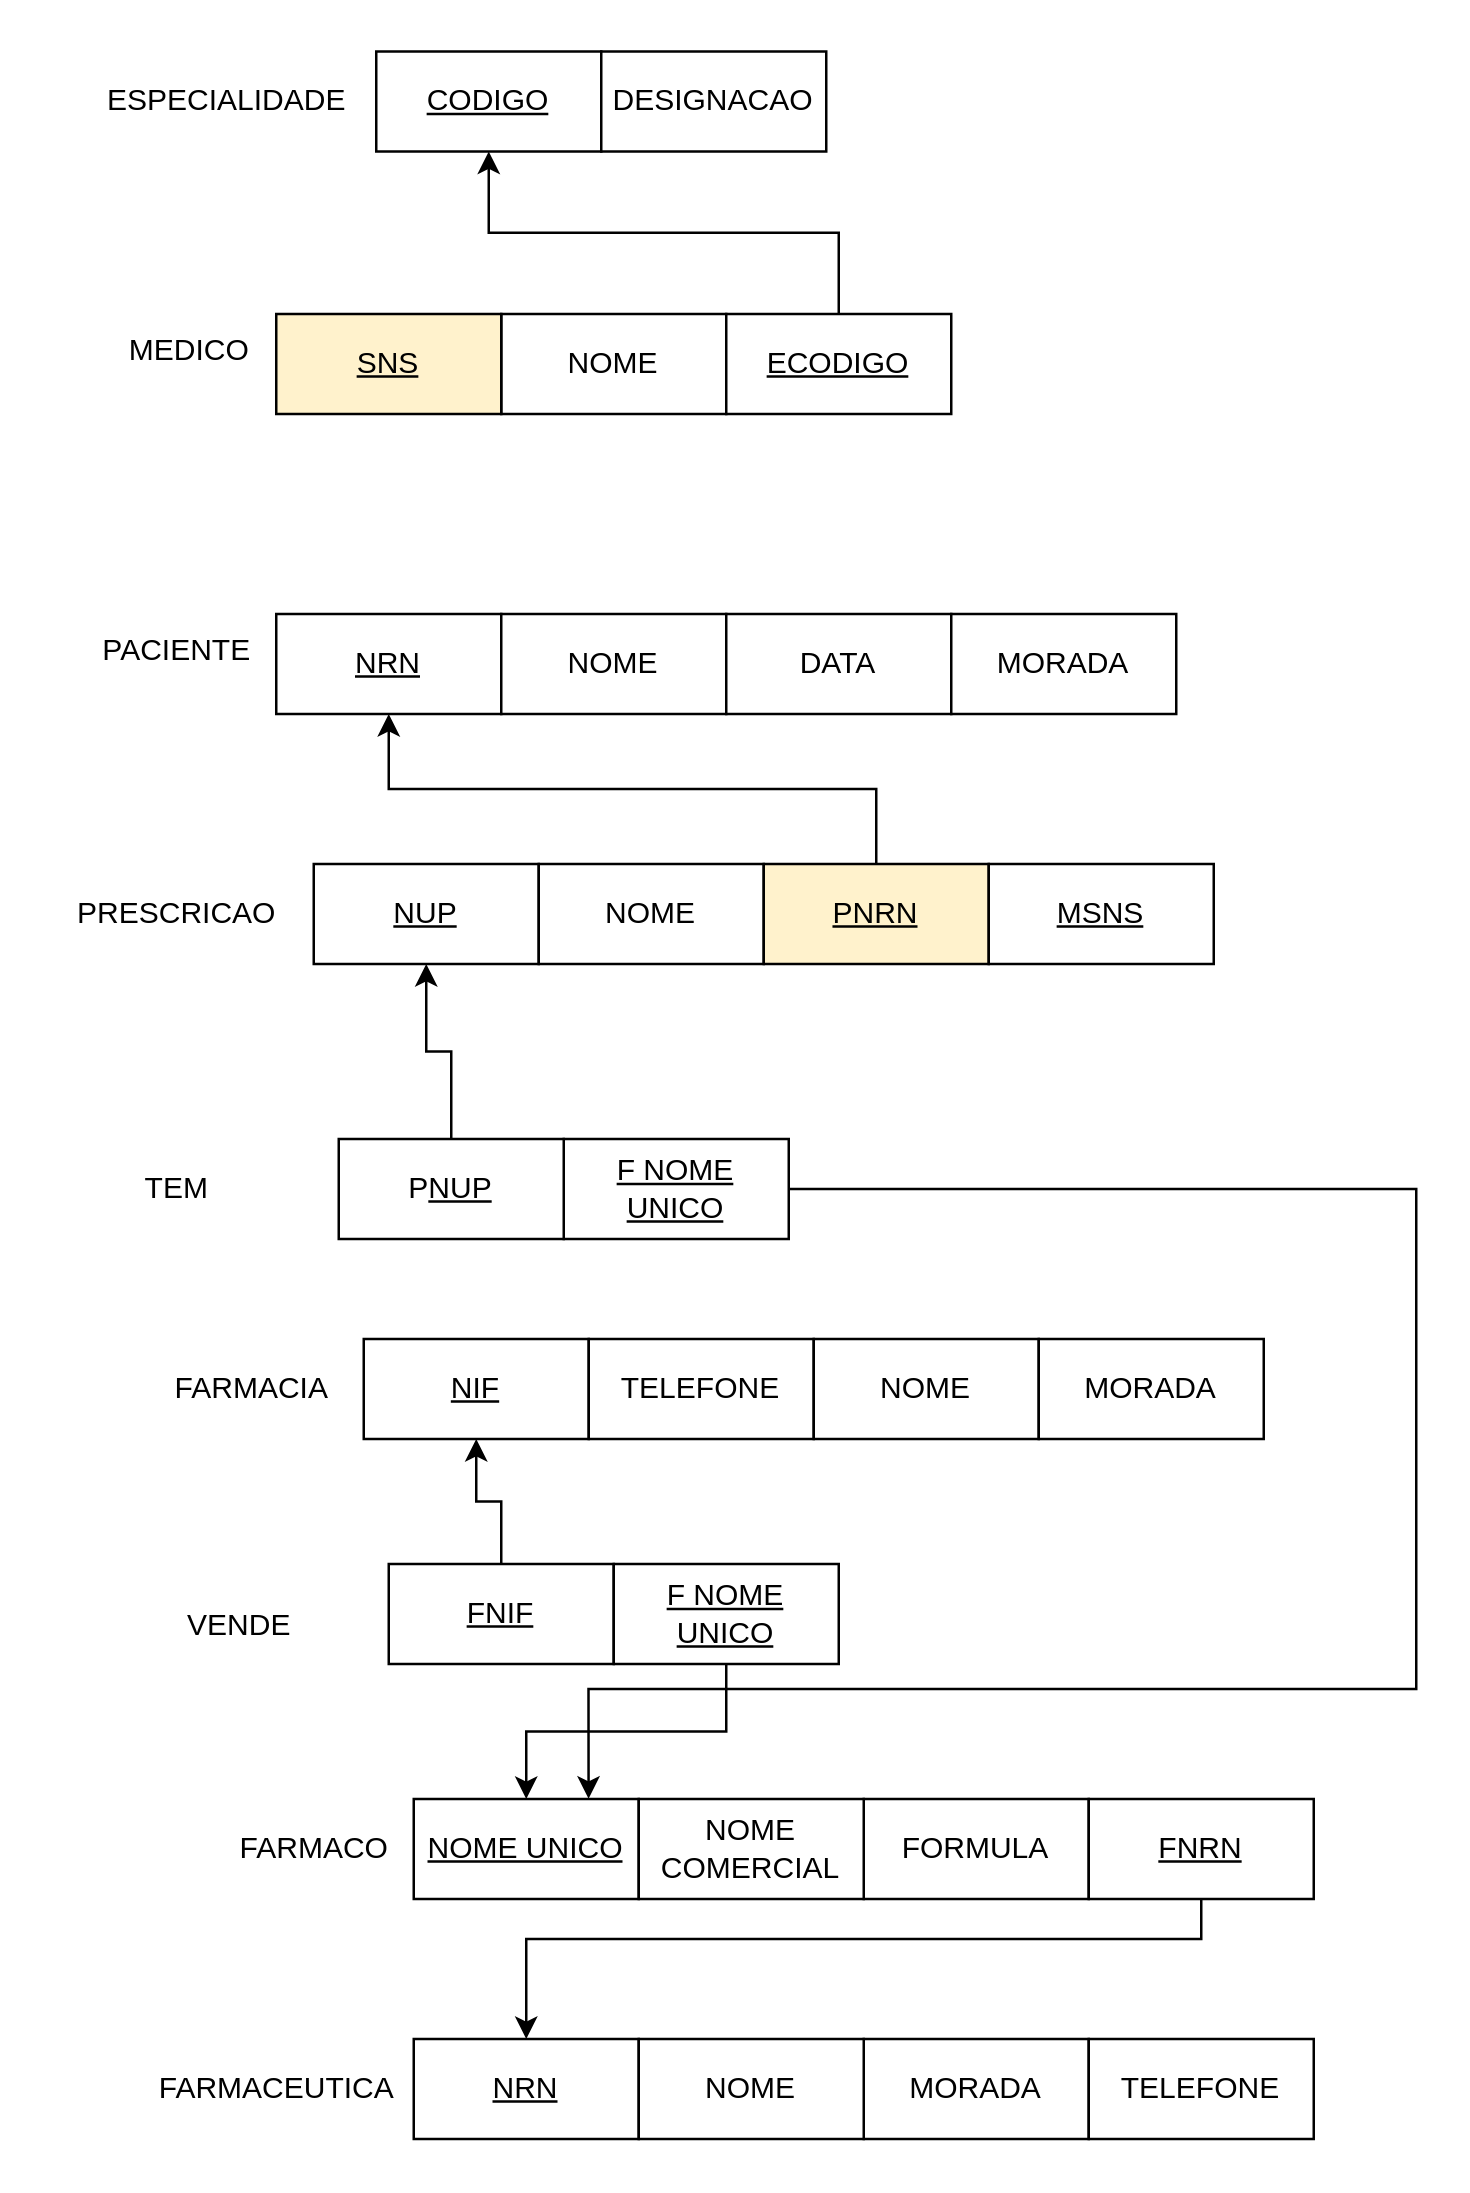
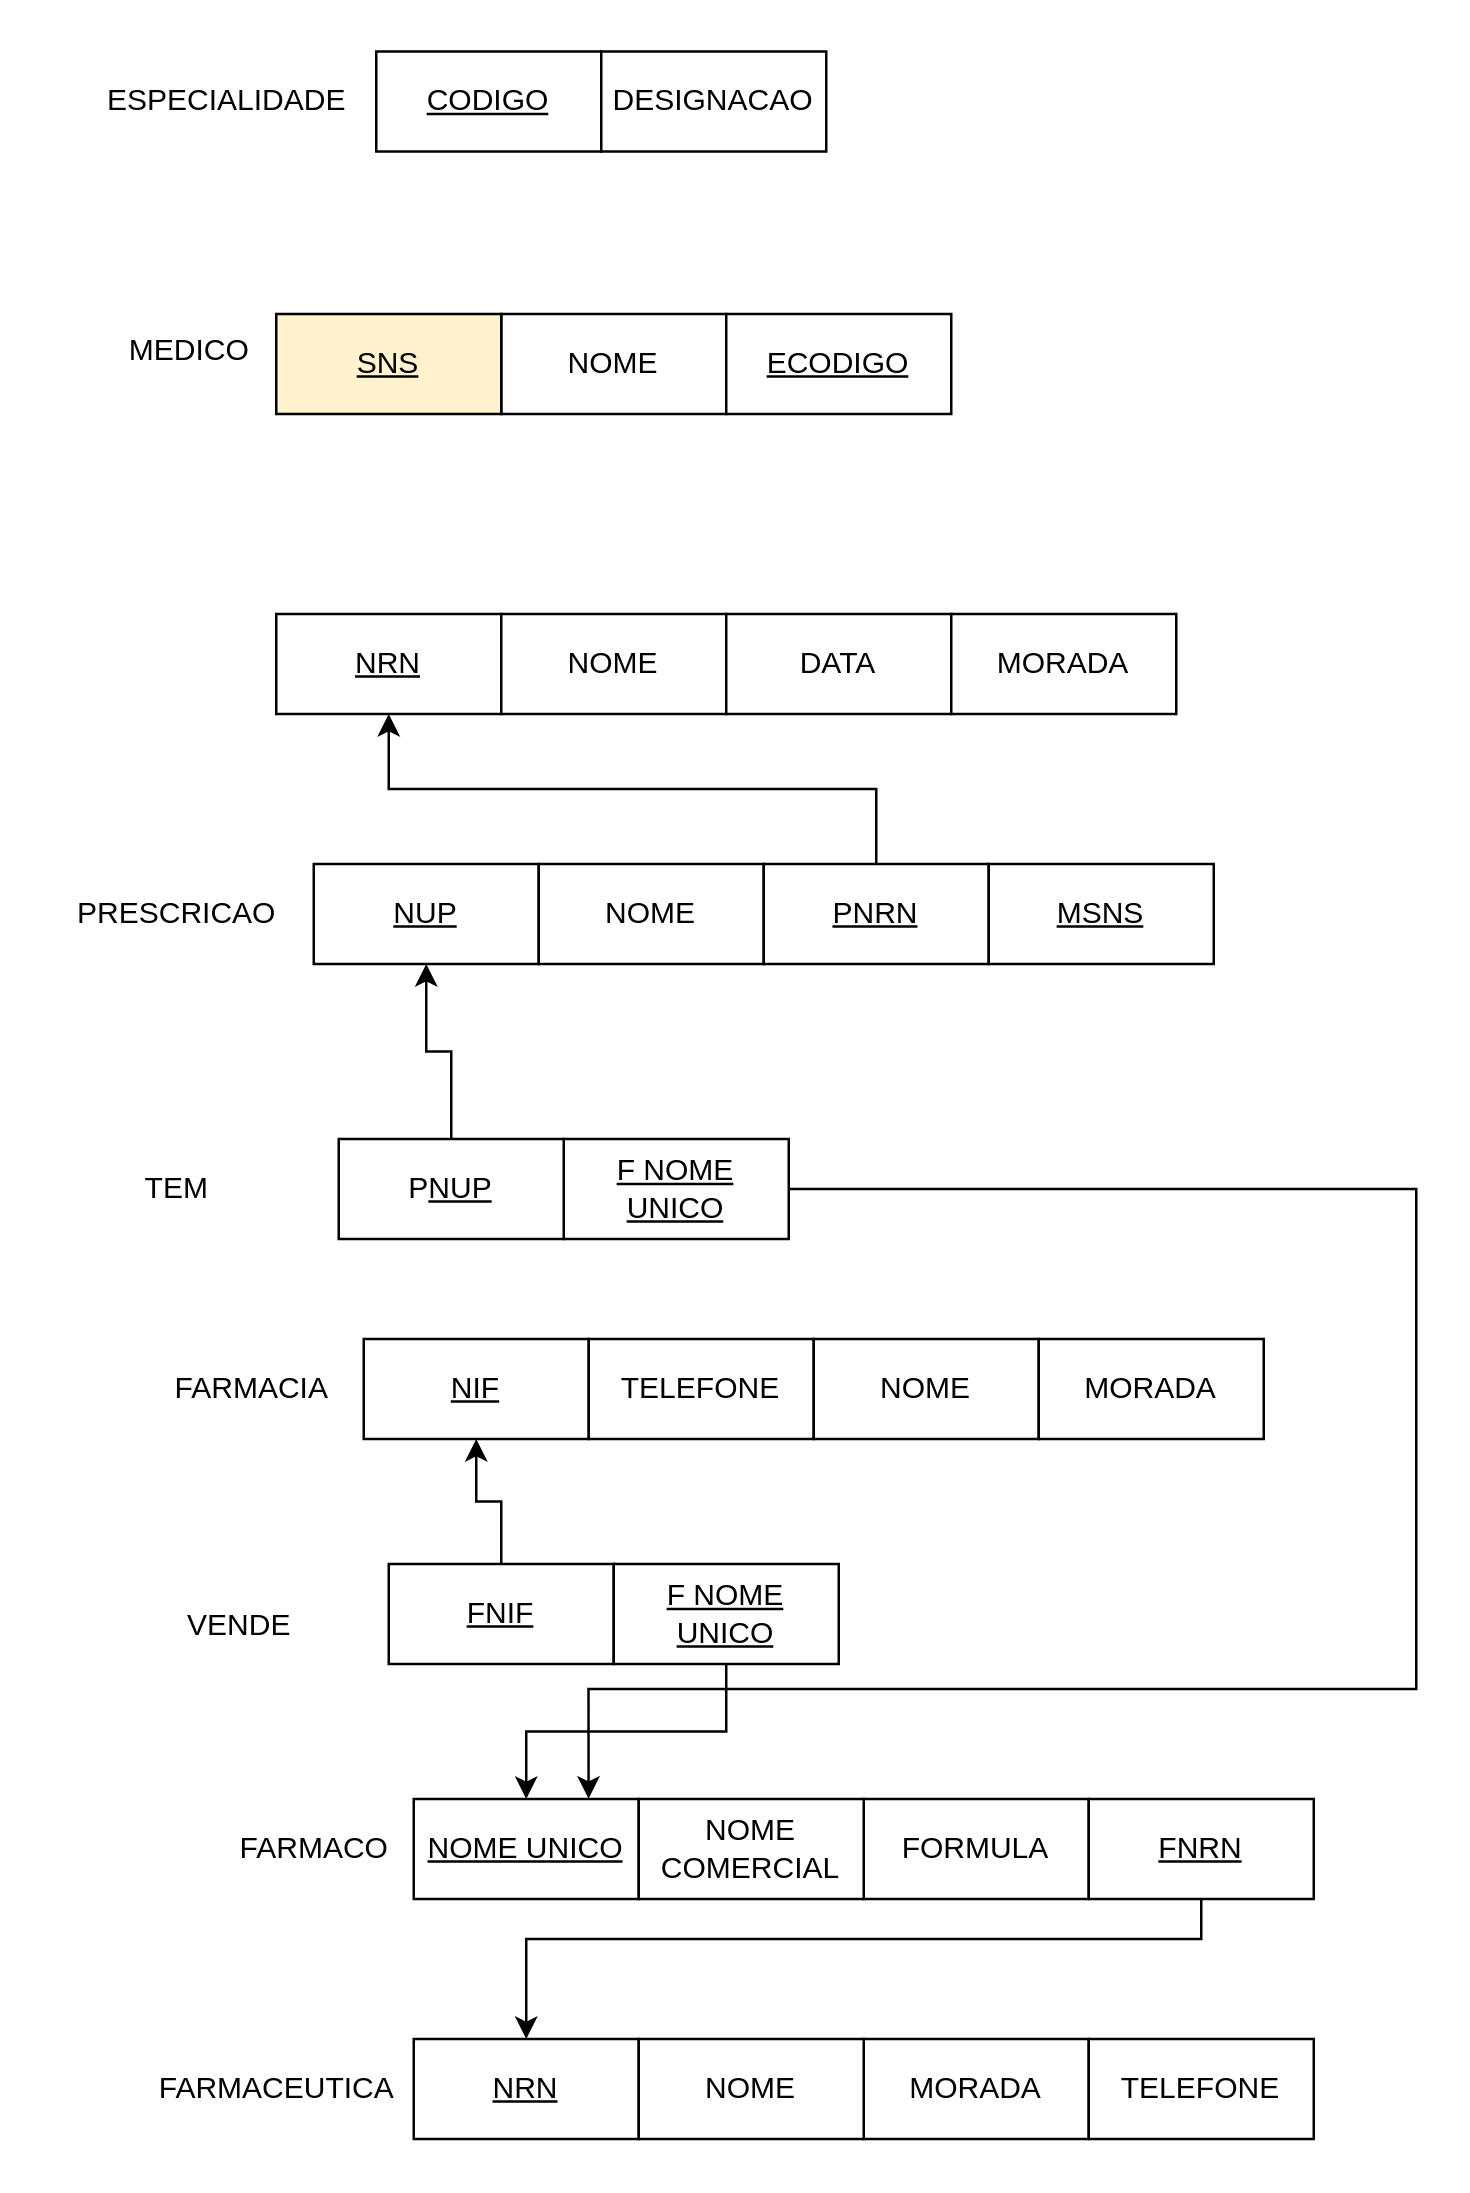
- <mxCell id="32" style="edgeStyle=orthogonalEdgeStyle;rounded=0;orthogonalLoop=1;jettySize=auto;html=1;exitX=0.5;exitY=0;exitDx=0;exitDy=0;entryX=0.5;entryY=1;entryDx=0;entryDy=0;" edge="1" parent="1" source="33" target="28"><mxGeometry relative="1" as="geometry" /></mxCell>
- <mxCell id="16" value="PACIENTE" style="text;html=1;align=center;verticalAlign=middle;resizable=0;points=[];autosize=1;strokeColor=none;fillColor=none;" vertex="1" parent="1"><mxGeometry x="30" y="245" width="80" height="30" as="geometry" /></mxCell>
- <mxCell id="35" value="&lt;u&gt;PNRN&lt;/u&gt;" style="rounded=0;whiteSpace=wrap;html=1;fillColor=#fff2cc;" vertex="1" parent="1"><mxGeometry x="305" y="345" width="90" height="40" as="geometry" /></mxCell>
+ <mxCell id="35" value="&lt;u&gt;PNRN&lt;/u&gt;" style="rounded=0;whiteSpace=wrap;html=1;" vertex="1" parent="1"><mxGeometry x="305" y="345" width="90" height="40" as="geometry" /></mxCell>
